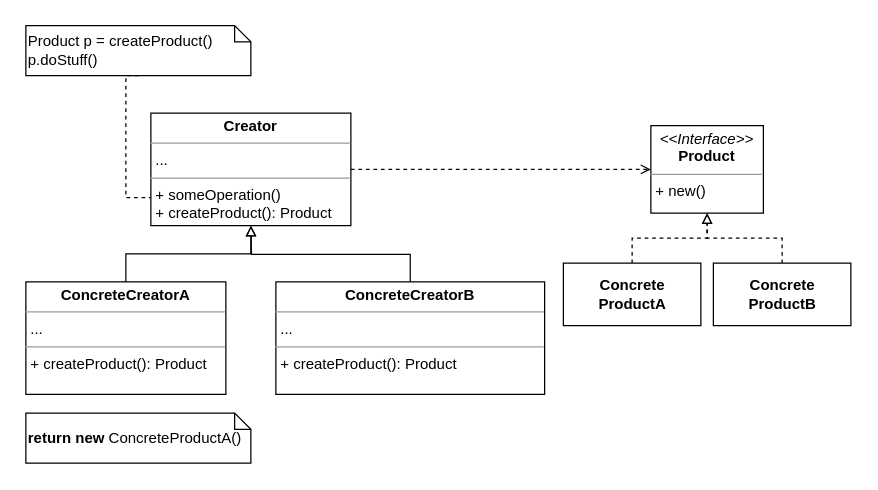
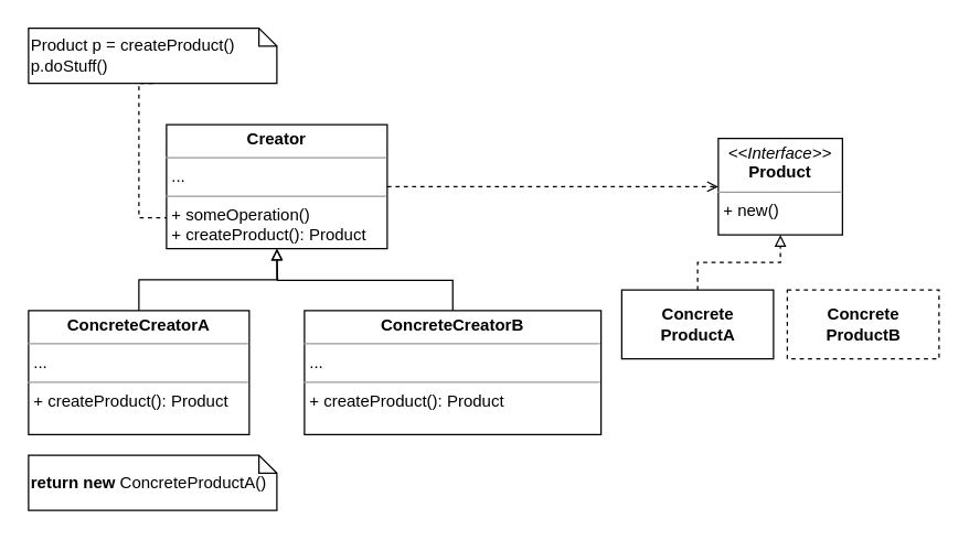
- <mxCell id="7" style="edgeStyle=orthogonalEdgeStyle;rounded=0;orthogonalLoop=1;jettySize=auto;html=1;exitX=0.5;exitY=0;exitDx=0;exitDy=0;entryX=0.5;entryY=1;entryDx=0;entryDy=0;dashed=1;endArrow=block;endFill=0;" edge="1" parent="1" source="8" target="4"><mxGeometry relative="1" as="geometry" /></mxCell>
- <mxCell id="8" value="&lt;b&gt;Concrete&lt;br&gt;ProductB&lt;/b&gt;" style="html=1;" vertex="1" parent="1"><mxGeometry x="570" y="210" width="110" height="50" as="geometry" /></mxCell>
+ <mxCell id="8" value="&lt;b&gt;Concrete&lt;br&gt;ProductB&lt;/b&gt;" style="html=1;dashed=1;" vertex="1" parent="1"><mxGeometry x="570" y="210" width="110" height="50" as="geometry" /></mxCell>
